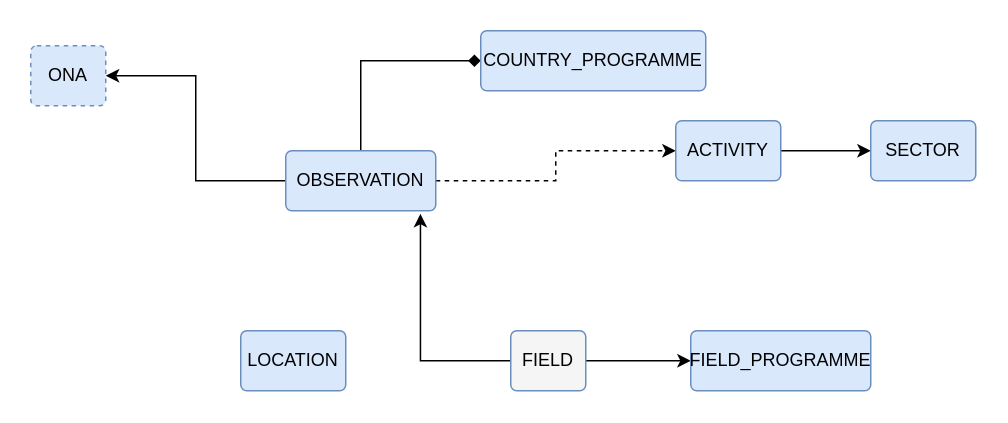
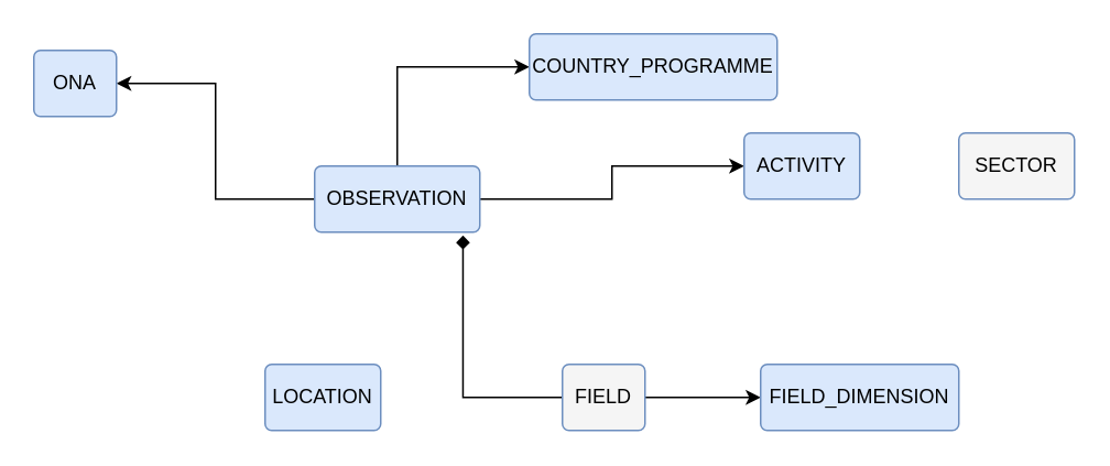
- <mxCell id="3" style="edgeStyle=orthogonalEdgeStyle;rounded=0;orthogonalLoop=1;jettySize=auto;html=1;exitX=0.5;exitY=0;exitDx=0;exitDy=0;entryX=0;entryY=0.5;entryDx=0;entryDy=0;endArrow=diamond;" edge="1" parent="1" source="5" target="10"><mxGeometry relative="1" as="geometry" /></mxCell>
+ <mxCell id="3" style="edgeStyle=orthogonalEdgeStyle;rounded=0;orthogonalLoop=1;jettySize=auto;html=1;exitX=0.5;exitY=0;exitDx=0;exitDy=0;entryX=0;entryY=0.5;entryDx=0;entryDy=0;" edge="1" parent="1" source="5" target="10"><mxGeometry relative="1" as="geometry" /></mxCell>
- <mxCell id="11" value="ONA" style="rounded=1;arcSize=10;whiteSpace=wrap;html=1;align=center;fillColor=#dae8fc;strokeColor=#6c8ebf;dashed=1;" vertex="1" parent="1"><mxGeometry x="20" y="30" width="50" height="40" as="geometry" /></mxCell>
+ <mxCell id="11" value="ONA" style="rounded=1;arcSize=10;whiteSpace=wrap;html=1;align=center;fillColor=#dae8fc;strokeColor=#6c8ebf;" vertex="1" parent="1"><mxGeometry x="20" y="30" width="50" height="40" as="geometry" /></mxCell>
- <mxCell id="8" style="edgeStyle=orthogonalEdgeStyle;rounded=0;orthogonalLoop=1;jettySize=auto;html=1;exitX=1;exitY=0.5;exitDx=0;exitDy=0;entryX=0;entryY=0.5;entryDx=0;entryDy=0;" edge="1" parent="1" source="9" target="16"><mxGeometry relative="1" as="geometry" /></mxCell>
- <mxCell id="16" value="SECTOR" style="rounded=1;arcSize=10;whiteSpace=wrap;html=1;align=center;fillColor=#dae8fc;strokeColor=#6c8ebf;" vertex="1" parent="1"><mxGeometry x="580" y="80" width="70" height="40" as="geometry" /></mxCell>
+ <mxCell id="16" value="SECTOR" style="rounded=1;arcSize=10;whiteSpace=wrap;html=1;align=center;fillColor=#f5f5f5;strokeColor=#6c8ebf;" vertex="1" parent="1"><mxGeometry x="580" y="80" width="70" height="40" as="geometry" /></mxCell>
- <mxCell id="2" style="edgeStyle=orthogonalEdgeStyle;rounded=0;orthogonalLoop=1;jettySize=auto;html=1;exitX=1;exitY=0.5;exitDx=0;exitDy=0;entryX=0;entryY=0.5;entryDx=0;entryDy=0;dashed=1;" edge="1" parent="1" source="5" target="9"><mxGeometry relative="1" as="geometry" /></mxCell>
+ <mxCell id="2" style="edgeStyle=orthogonalEdgeStyle;rounded=0;orthogonalLoop=1;jettySize=auto;html=1;exitX=1;exitY=0.5;exitDx=0;exitDy=0;entryX=0;entryY=0.5;entryDx=0;entryDy=0;" edge="1" parent="1" source="5" target="9"><mxGeometry relative="1" as="geometry" /></mxCell>
- <mxCell id="13" style="edgeStyle=orthogonalEdgeStyle;rounded=0;orthogonalLoop=1;jettySize=auto;html=1;exitX=0;exitY=0.5;exitDx=0;exitDy=0;entryX=0.898;entryY=1.051;entryDx=0;entryDy=0;entryPerimeter=0;" edge="1" parent="1" source="14" target="5"><mxGeometry relative="1" as="geometry" /></mxCell>
+ <mxCell id="13" style="edgeStyle=orthogonalEdgeStyle;rounded=0;orthogonalLoop=1;jettySize=auto;html=1;exitX=0;exitY=0.5;exitDx=0;exitDy=0;entryX=0.898;entryY=1.051;entryDx=0;entryDy=0;entryPerimeter=0;endArrow=diamond;" edge="1" parent="1" source="14" target="5"><mxGeometry relative="1" as="geometry" /></mxCell>
- <mxCell id="15" value="FIELD_PROGRAMME" style="rounded=1;arcSize=10;whiteSpace=wrap;html=1;align=center;fillColor=#dae8fc;strokeColor=#6c8ebf;" vertex="1" parent="1"><mxGeometry x="460" y="220" width="120" height="40" as="geometry" /></mxCell>
+ <mxCell id="15" value="FIELD_DIMENSION" style="rounded=1;arcSize=10;whiteSpace=wrap;html=1;align=center;fillColor=#dae8fc;strokeColor=#6c8ebf;" vertex="1" parent="1"><mxGeometry x="460" y="220" width="120" height="40" as="geometry" /></mxCell>
